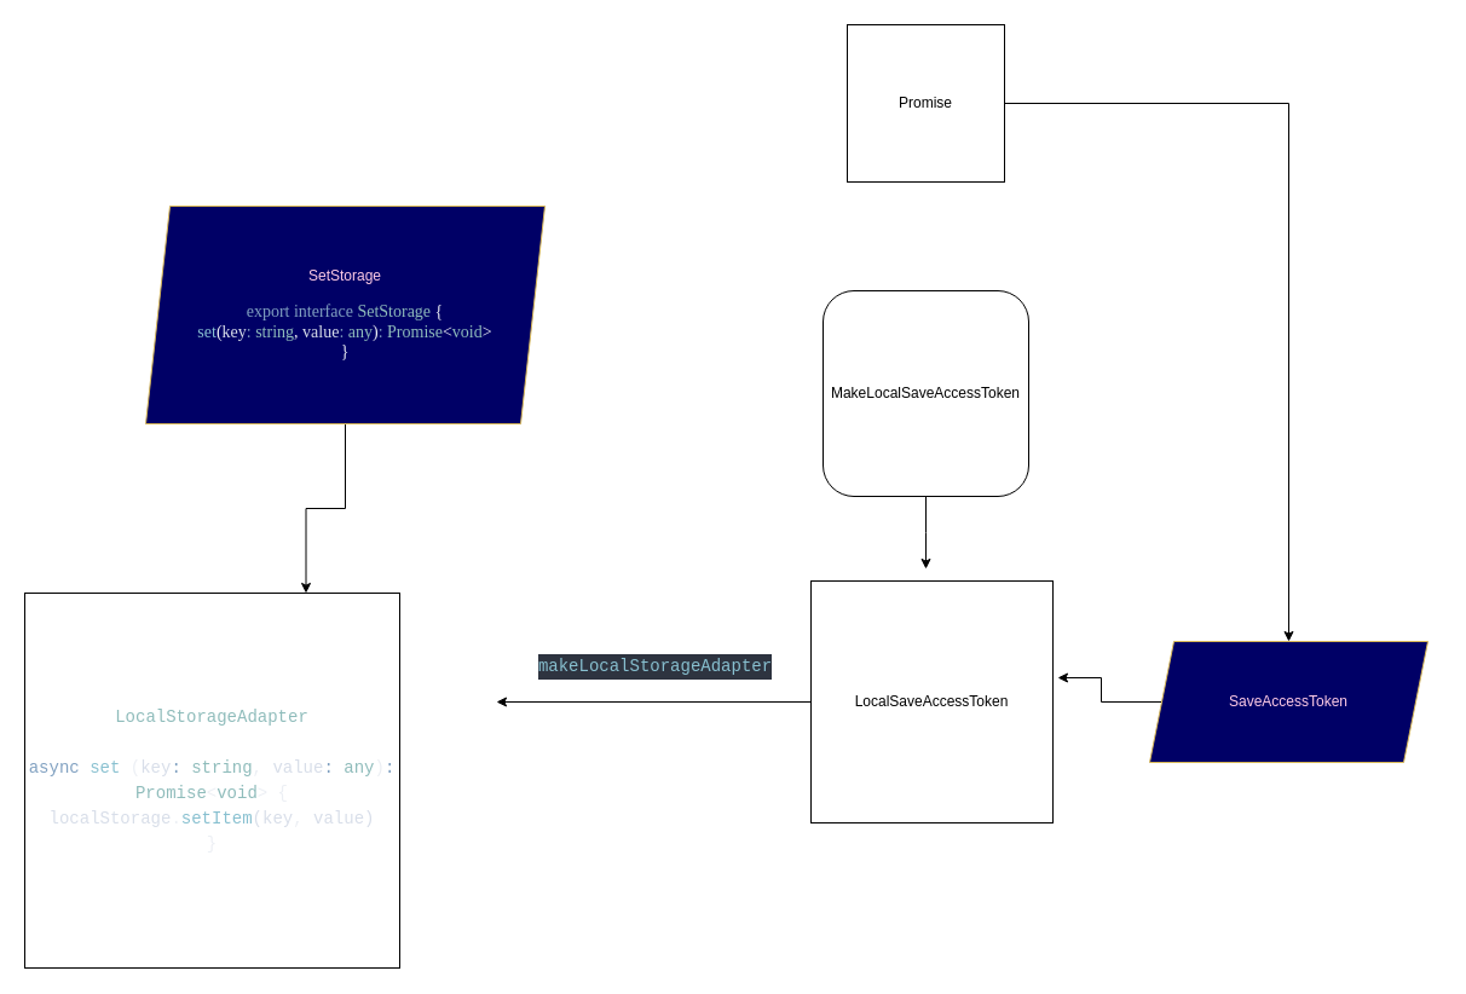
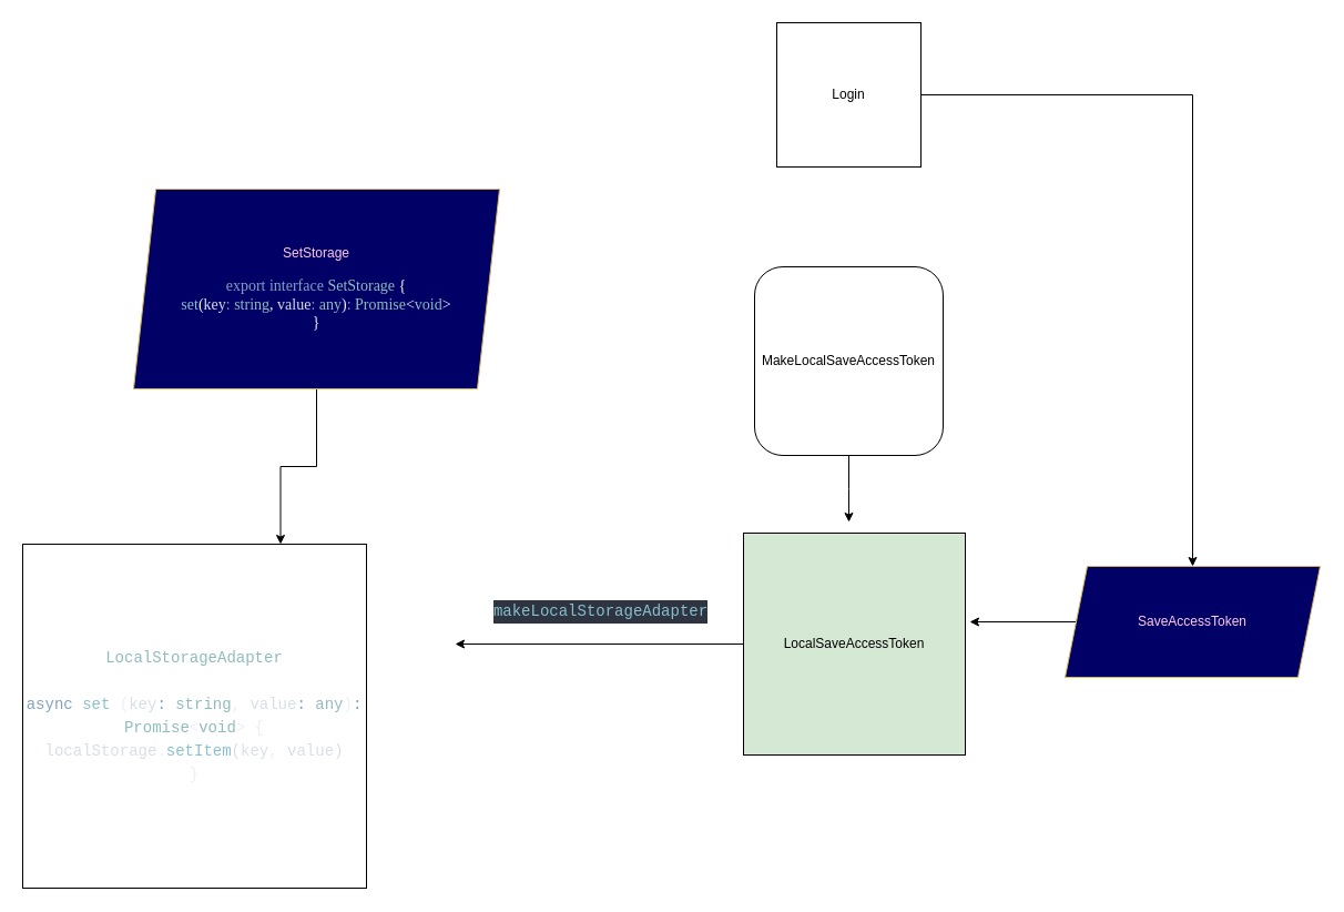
- <mxCell id="3" value="Promise" style="whiteSpace=wrap;html=1;aspect=fixed;" parent="1" vertex="1"><mxGeometry x="700" y="20" width="130" height="130" as="geometry" /></mxCell>
+ <mxCell id="3" value="Login" style="whiteSpace=wrap;html=1;aspect=fixed;" parent="1" vertex="1"><mxGeometry x="700" y="20" width="130" height="130" as="geometry" /></mxCell>
- <mxCell id="7" value="LocalSaveAccessToken" style="whiteSpace=wrap;html=1;aspect=fixed;" parent="1" vertex="1"><mxGeometry x="670" y="480" width="200" height="200" as="geometry" /></mxCell>
+ <mxCell id="7" value="LocalSaveAccessToken" style="whiteSpace=wrap;html=1;aspect=fixed;fillColor=#d5e8d4;" parent="1" vertex="1"><mxGeometry x="670" y="480" width="200" height="200" as="geometry" /></mxCell>
- <mxCell id="9" value="&lt;font color=&quot;#ffcce6&quot;&gt;SaveAccessToken&lt;/font&gt;" style="shape=parallelogram;perimeter=parallelogramPerimeter;whiteSpace=wrap;html=1;fixedSize=1;fillColor=#000066;strokeColor=#d6b656;gradientColor=none;" parent="1" vertex="1"><mxGeometry x="950" y="530" width="230" height="100" as="geometry" /></mxCell>
+ <mxCell id="9" value="&lt;font color=&quot;#ffcce6&quot;&gt;SaveAccessToken&lt;/font&gt;" style="shape=parallelogram;perimeter=parallelogramPerimeter;whiteSpace=wrap;html=1;fixedSize=1;fillColor=#000066;strokeColor=#d6b656;gradientColor=none;" parent="1" vertex="1"><mxGeometry x="960" y="510" width="230" height="100" as="geometry" /></mxCell>
